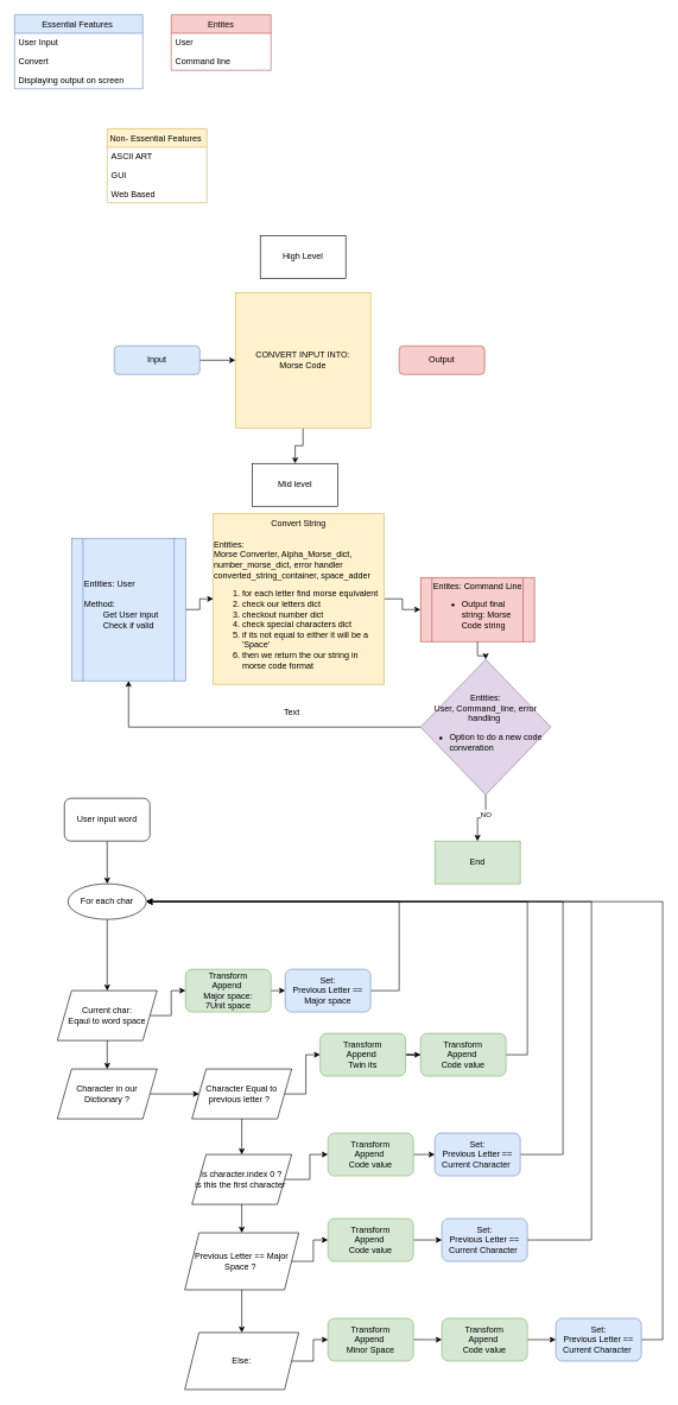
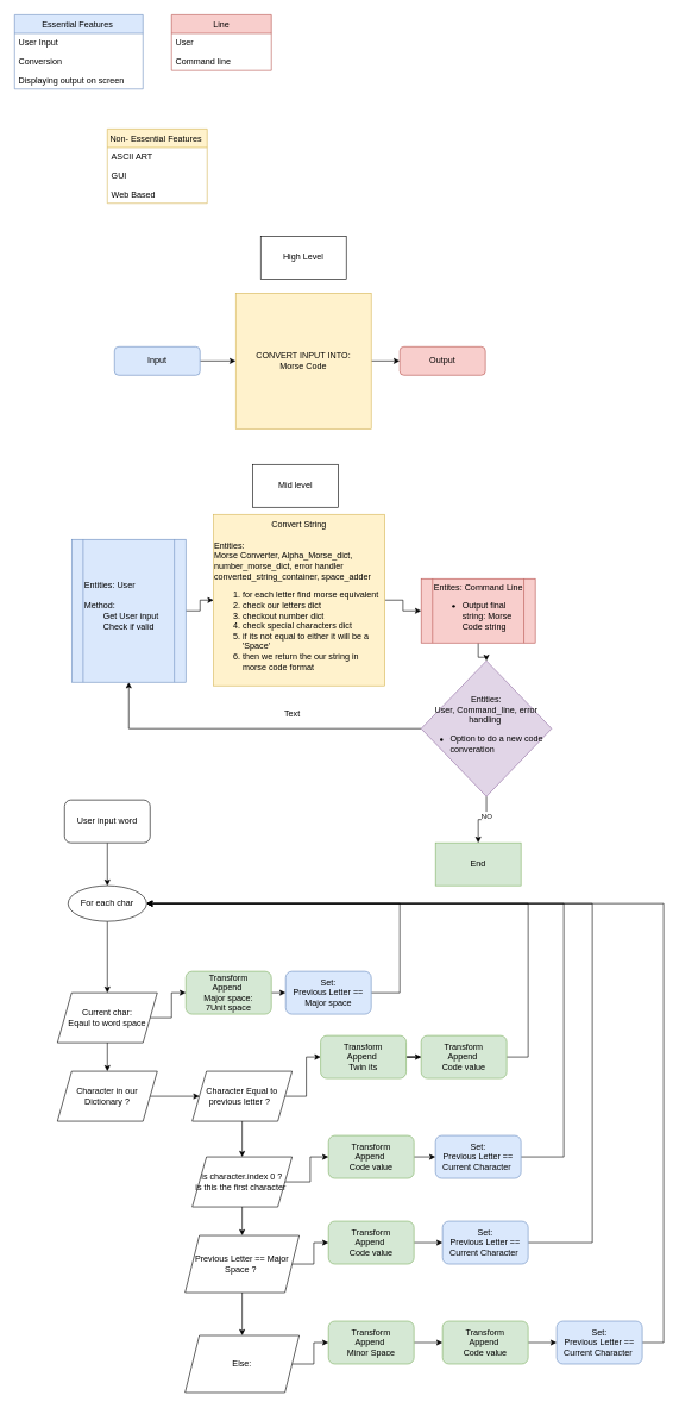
- <mxCell id="20" value="Entites" style="swimlane;fontStyle=0;childLayout=stackLayout;horizontal=1;startSize=26;horizontalStack=0;resizeParent=1;resizeParentMax=0;resizeLast=0;collapsible=1;marginBottom=0;fillColor=#f8cecc;strokeColor=#b85450;" vertex="1" parent="1"><mxGeometry x="240" y="20" width="140" height="78" as="geometry" /></mxCell>
+ <mxCell id="20" value="Line" style="swimlane;fontStyle=0;childLayout=stackLayout;horizontal=1;startSize=26;horizontalStack=0;resizeParent=1;resizeParentMax=0;resizeLast=0;collapsible=1;marginBottom=0;fillColor=#f8cecc;strokeColor=#b85450;" vertex="1" parent="1"><mxGeometry x="240" y="20" width="140" height="78" as="geometry" /></mxCell>
- <mxCell id="18" value="Convert " style="text;strokeColor=none;fillColor=none;align=left;verticalAlign=top;spacingLeft=4;spacingRight=4;overflow=hidden;rotatable=0;points=[[0,0.5],[1,0.5]];portConstraint=eastwest;" vertex="1" parent="16"><mxGeometry y="52" width="180" height="26" as="geometry" /></mxCell>
+ <mxCell id="18" value="Conversion " style="text;strokeColor=none;fillColor=none;align=left;verticalAlign=top;spacingLeft=4;spacingRight=4;overflow=hidden;rotatable=0;points=[[0,0.5],[1,0.5]];portConstraint=eastwest;" vertex="1" parent="16"><mxGeometry y="52" width="180" height="26" as="geometry" /></mxCell>
- <mxCell id="4" style="edgeStyle=orthogonalEdgeStyle;rounded=0;orthogonalLoop=1;jettySize=auto;html=1;" edge="1" parent="1" source="5" target="27"><mxGeometry relative="1" as="geometry" /></mxCell>
+ <mxCell id="4" style="edgeStyle=orthogonalEdgeStyle;rounded=0;orthogonalLoop=1;jettySize=auto;html=1;entryX=0;entryY=0.5;entryDx=0;entryDy=0;" edge="1" parent="1" source="5" target="8"><mxGeometry relative="1" as="geometry" /></mxCell>
